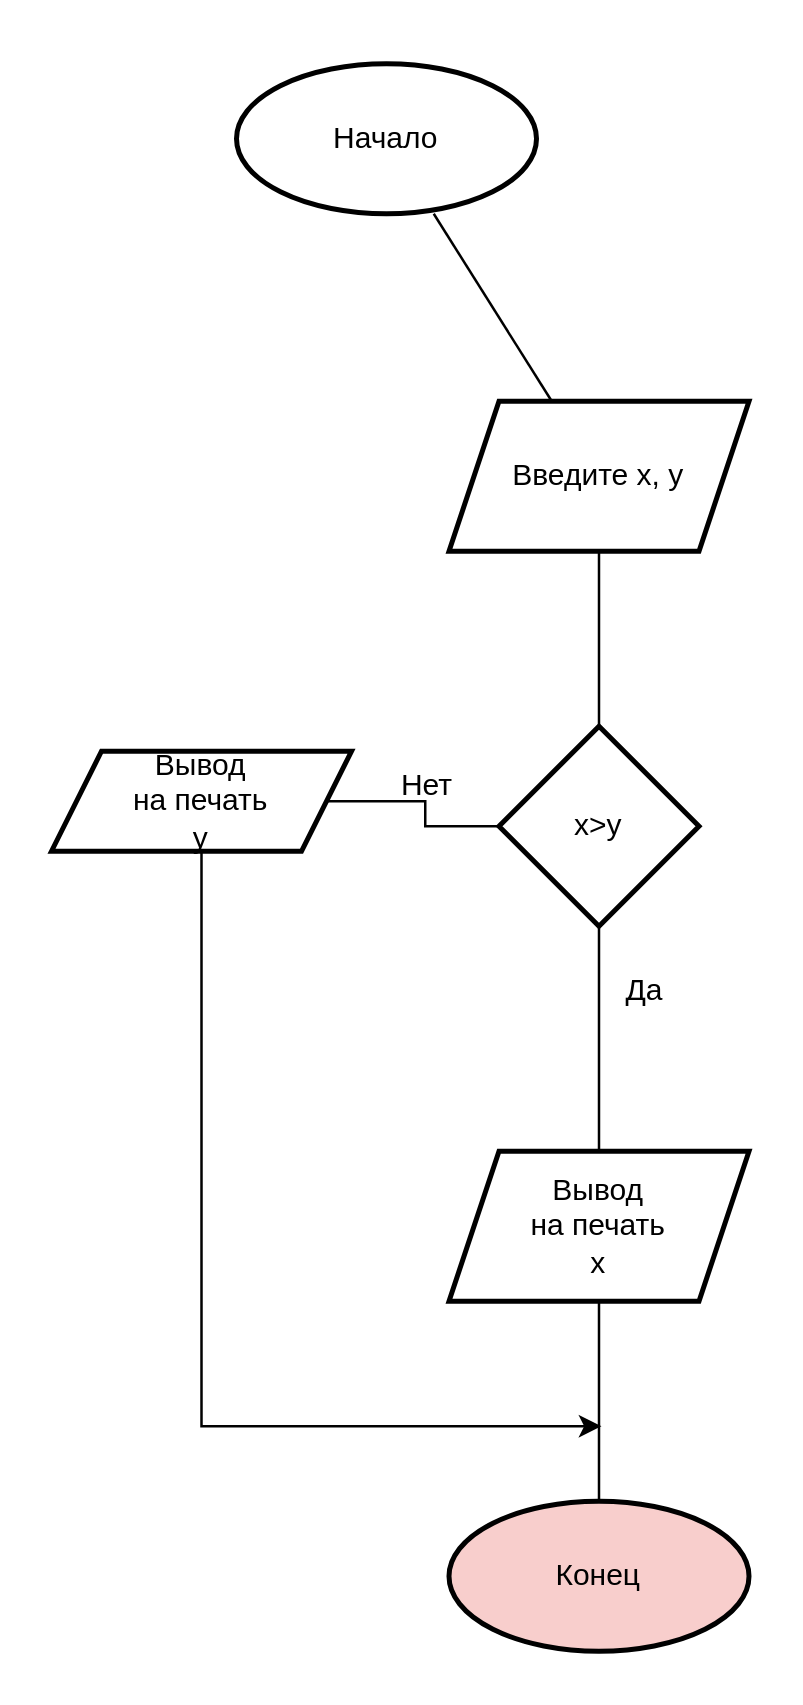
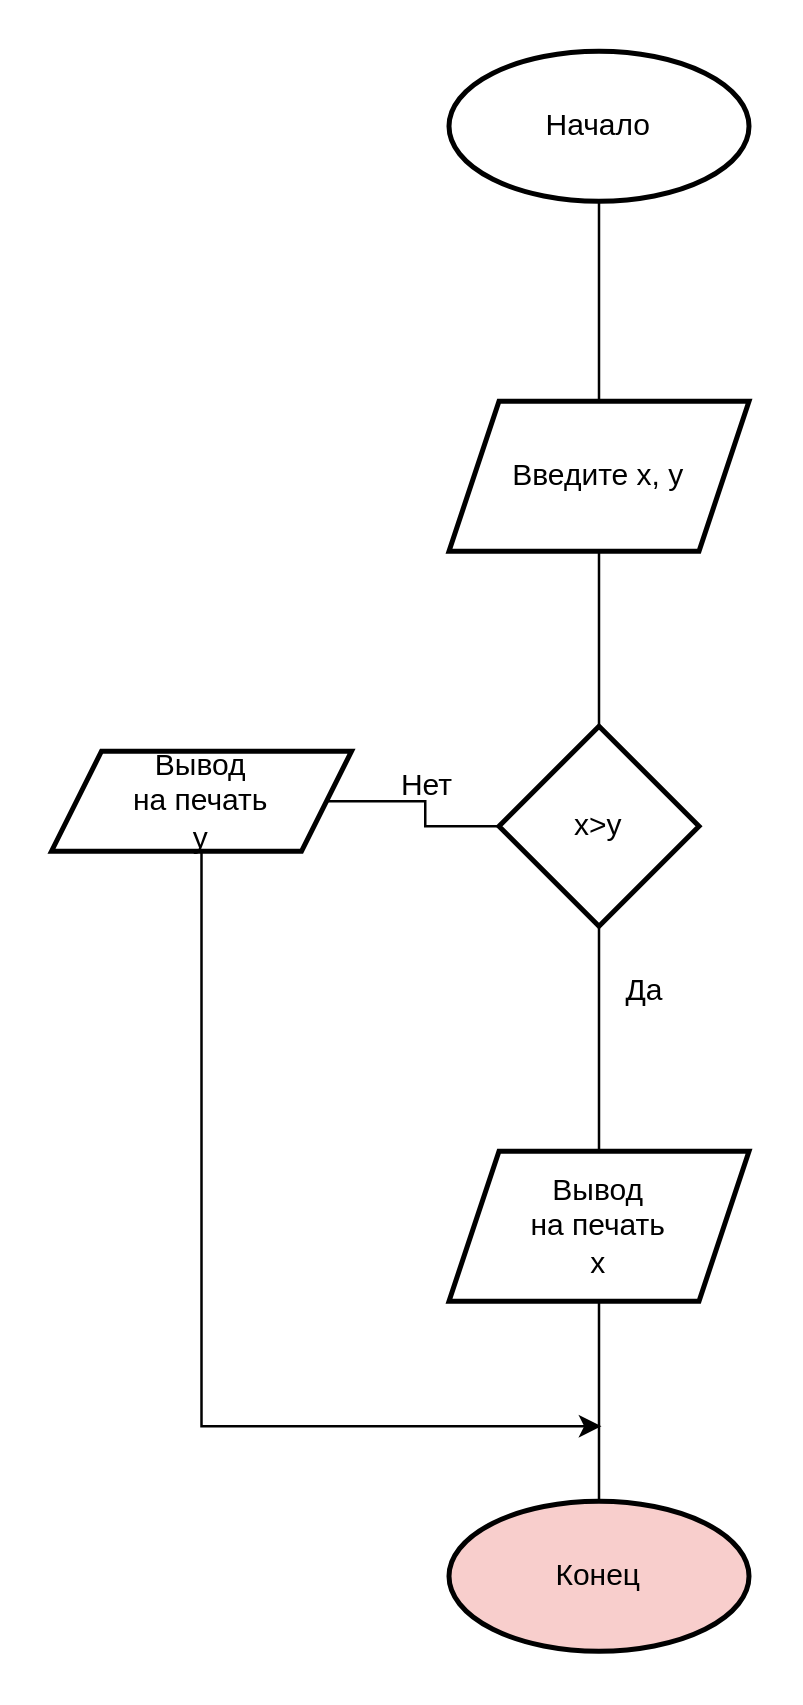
- <mxCell id="3" value="Начало" style="strokeWidth=2;html=1;shape=mxgraph.flowchart.start_1;whiteSpace=wrap;" parent="1" vertex="1"><mxGeometry x="94" y="25" width="120" height="60" as="geometry" /></mxCell>
+ <mxCell id="3" value="Начало" style="strokeWidth=2;html=1;shape=mxgraph.flowchart.start_1;whiteSpace=wrap;" parent="1" vertex="1"><mxGeometry x="179" y="20" width="120" height="60" as="geometry" /></mxCell>
